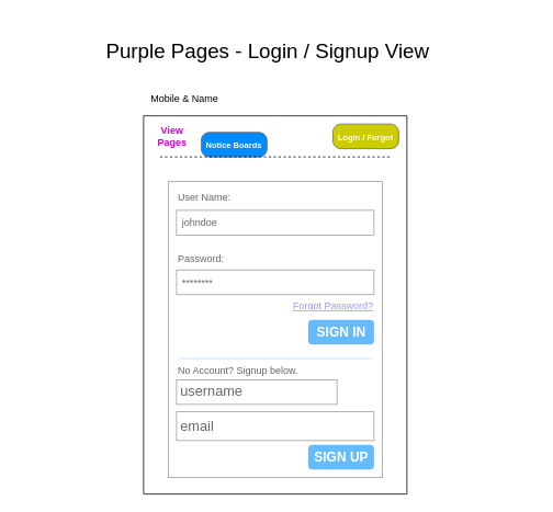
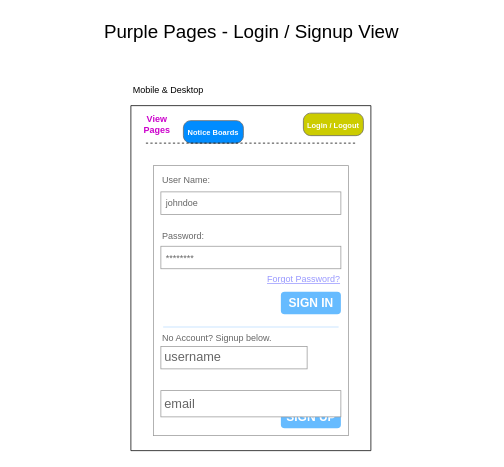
- <mxCell id="2" value="Purple Pages - Login / Signup View" style="text;html=1;strokeColor=none;fillColor=none;align=center;verticalAlign=middle;whiteSpace=wrap;rounded=0;fontSize=25;" parent="1" vertex="1"><mxGeometry x="10" y="40" width="630" height="40" as="geometry" /></mxCell>
+ <mxCell id="2" value="Purple Pages - Login / Signup View" style="text;html=1;strokeColor=none;fillColor=none;align=center;verticalAlign=middle;whiteSpace=wrap;rounded=0;fontSize=25;" parent="1" vertex="1"><mxGeometry x="20" y="20" width="630" height="40" as="geometry" /></mxCell>
- <mxCell id="11" value="Mobile &amp;amp; Name" style="text;html=1;strokeColor=none;fillColor=none;align=center;verticalAlign=middle;whiteSpace=wrap;rounded=0;" parent="1" vertex="1"><mxGeometry x="174" y="110" width="100" height="20" as="geometry" /></mxCell>
+ <mxCell id="11" value="Mobile &amp;amp; Desktop" style="text;html=1;strokeColor=none;fillColor=none;align=center;verticalAlign=middle;whiteSpace=wrap;rounded=0;" parent="1" vertex="1"><mxGeometry x="174" y="110" width="100" height="20" as="geometry" /></mxCell>
- <mxCell id="8" value="&lt;span style=&quot;font-size: 10px&quot;&gt;Login / Forgot&lt;/span&gt;" style="strokeWidth=1;shadow=0;dashed=0;align=center;html=1;shape=mxgraph.mockup.buttons.button;strokeColor=#666666;fontColor=#ffffff;mainText=;buttonStyle=round;fontSize=17;fontStyle=1;fillColor=#CCCC00;whiteSpace=wrap;" parent="1" vertex="1"><mxGeometry x="404" y="150" width="80" height="30" as="geometry" /></mxCell>
+ <mxCell id="8" value="&lt;span style=&quot;font-size: 10px&quot;&gt;Login / Logout&lt;/span&gt;" style="strokeWidth=1;shadow=0;dashed=0;align=center;html=1;shape=mxgraph.mockup.buttons.button;strokeColor=#666666;fontColor=#ffffff;mainText=;buttonStyle=round;fontSize=17;fontStyle=1;fillColor=#CCCC00;whiteSpace=wrap;" parent="1" vertex="1"><mxGeometry x="404" y="150" width="80" height="30" as="geometry" /></mxCell>
- <mxCell id="22" value="email" style="strokeWidth=1;shadow=0;dashed=0;align=center;html=1;shape=mxgraph.mockup.forms.pwField;strokeColor=#999999;mainText=;align=left;fillColor=#ffffff;fontColor=#666666;fontSize=17;spacingLeft=3;" vertex="1" parent="12"><mxGeometry x="10" y="280" width="240" height="35" as="geometry" /></mxCell>
+ <mxCell id="22" value="email" style="strokeWidth=1;shadow=0;dashed=0;align=center;html=1;shape=mxgraph.mockup.forms.pwField;strokeColor=#999999;mainText=;align=left;fillColor=#ffffff;fontColor=#666666;fontSize=17;spacingLeft=3;" vertex="1" parent="12"><mxGeometry x="10" y="300" width="240" height="35" as="geometry" /></mxCell>
